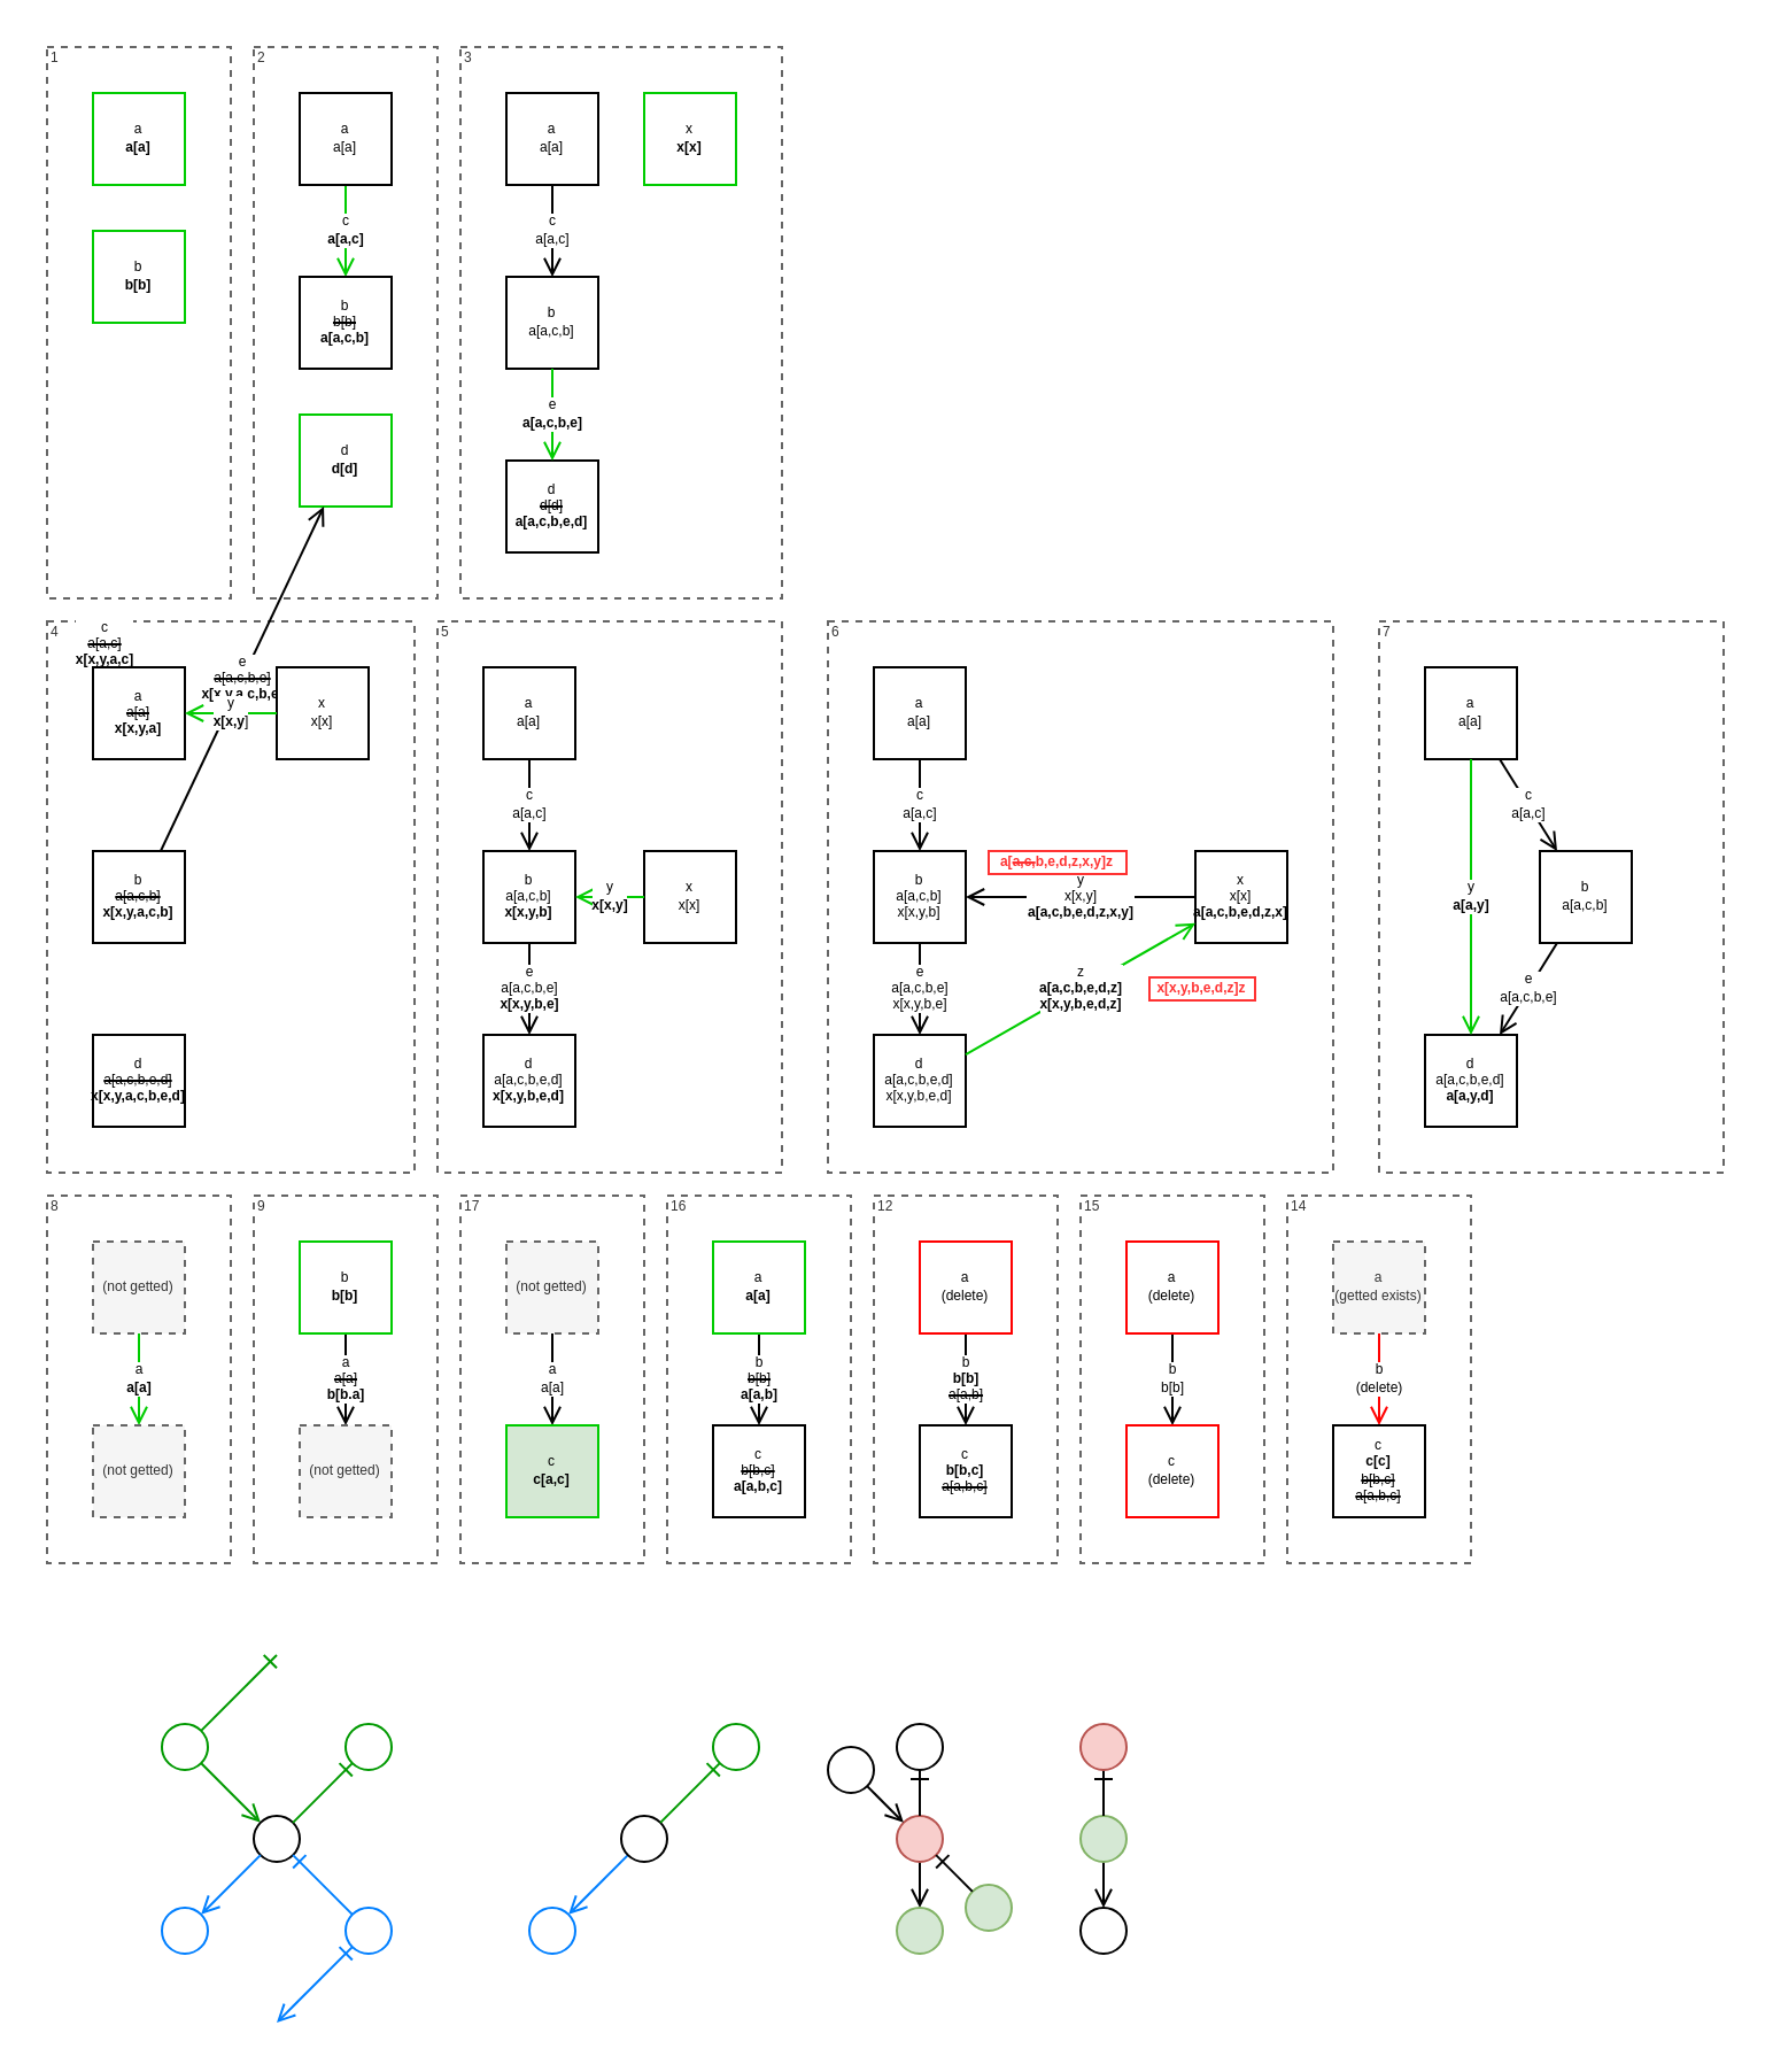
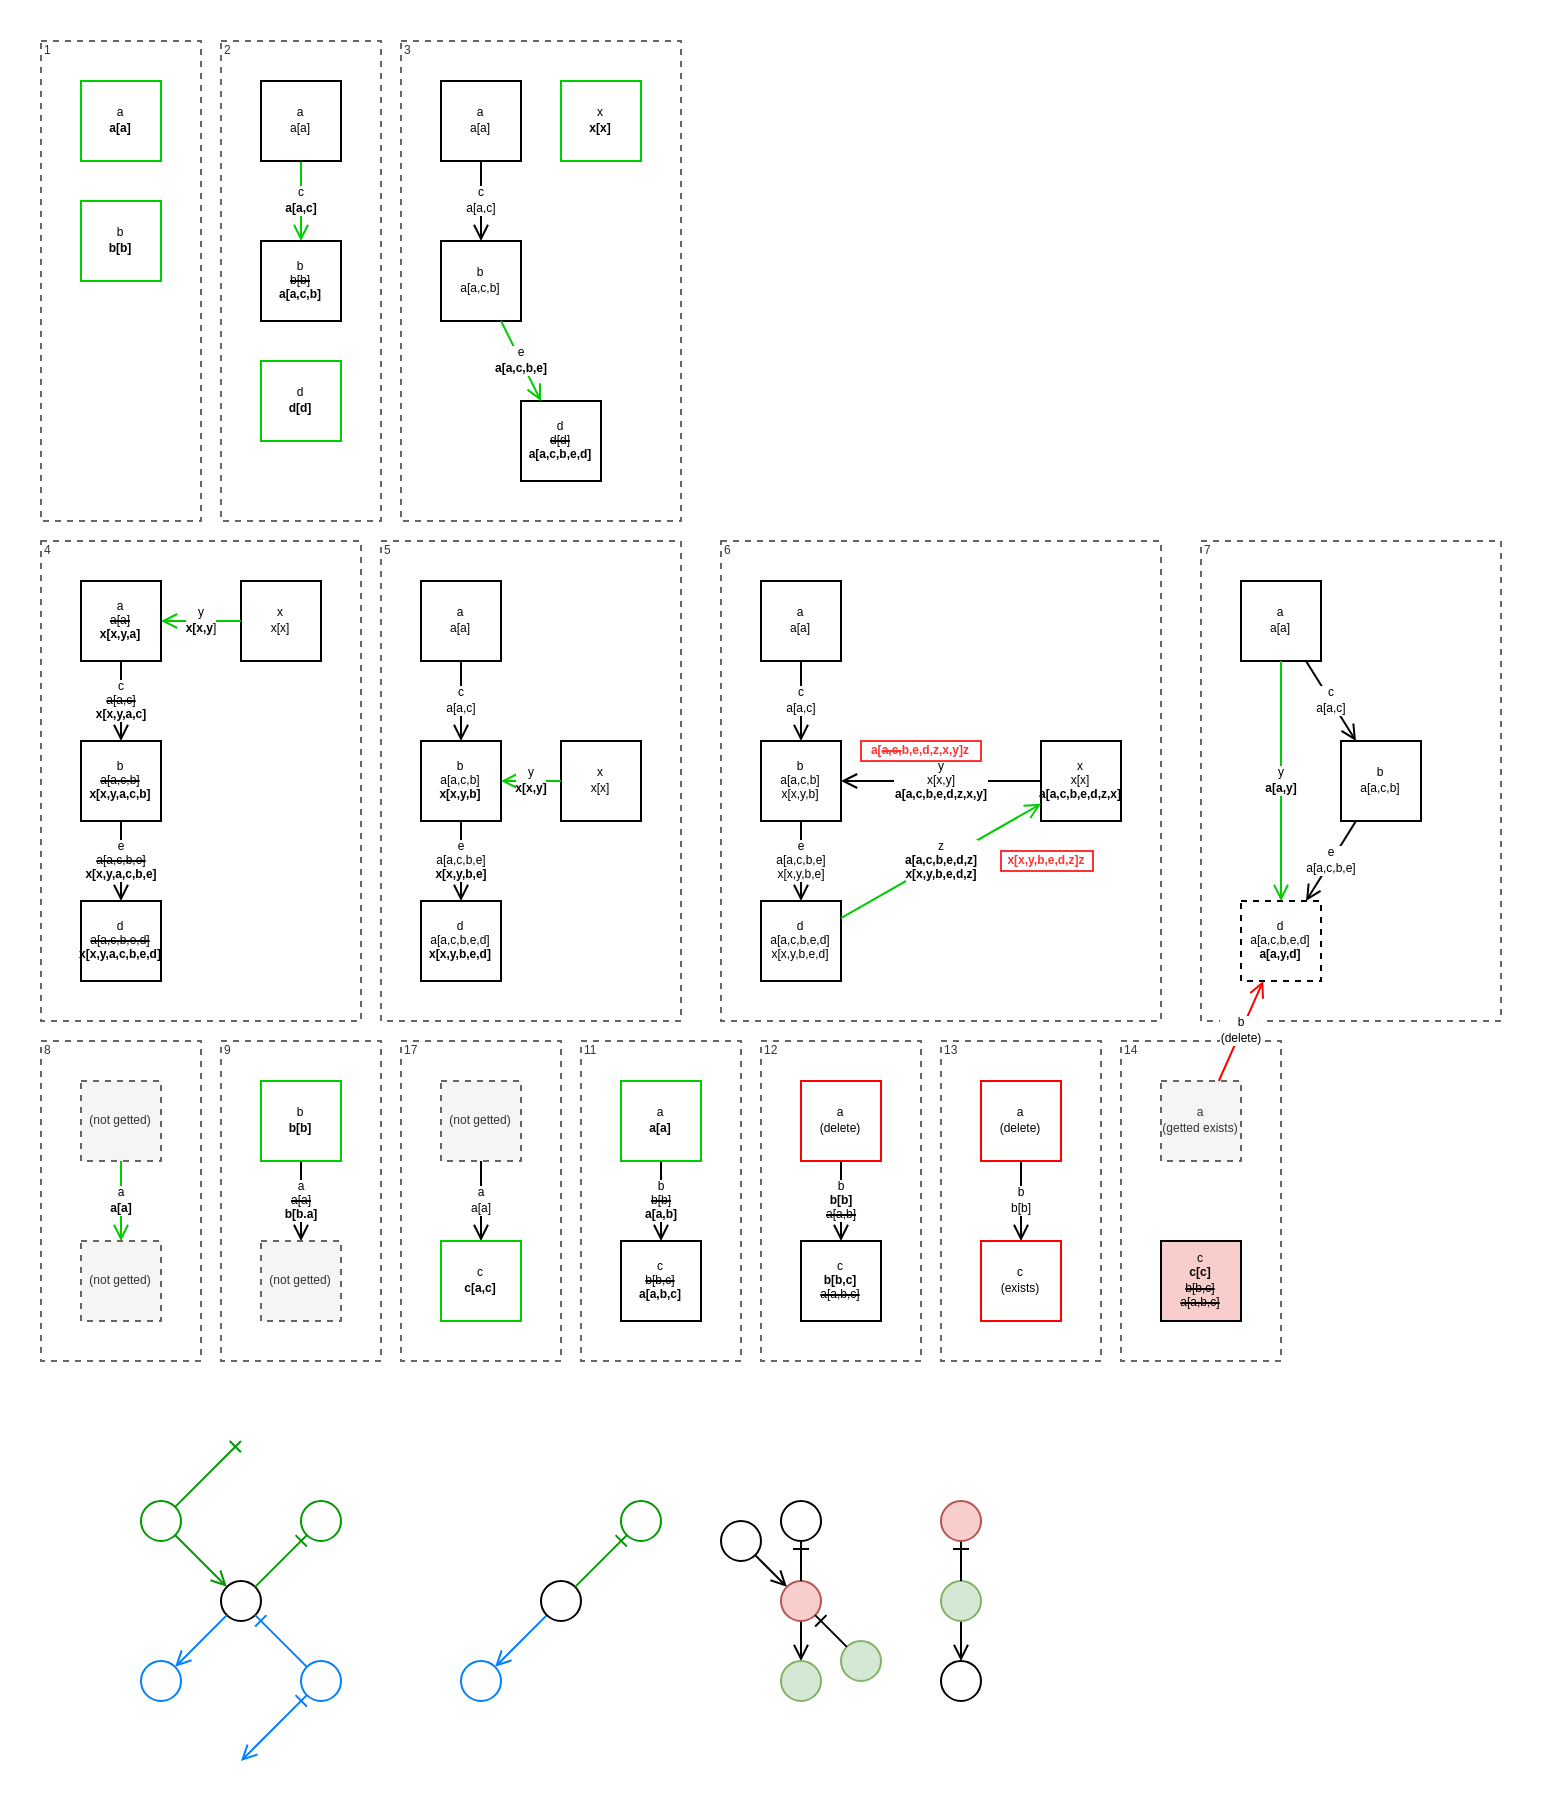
- <mxCell id="17" value="d&lt;br style=&quot;font-size: 6px;&quot;&gt;&lt;strike style=&quot;font-size: 6px;&quot;&gt;d[d]&lt;/strike&gt;&lt;br style=&quot;font-size: 6px;&quot;&gt;&lt;b style=&quot;font-size: 6px;&quot;&gt;a[a,c,b,e,d]&lt;/b&gt;" style="rounded=0;whiteSpace=wrap;html=1;fontSize=6;" parent="1" vertex="1"><mxGeometry x="220" y="200" width="40" height="40" as="geometry" /></mxCell>
+ <mxCell id="17" value="d&lt;br style=&quot;font-size: 6px;&quot;&gt;&lt;strike style=&quot;font-size: 6px;&quot;&gt;d[d]&lt;/strike&gt;&lt;br style=&quot;font-size: 6px;&quot;&gt;&lt;b style=&quot;font-size: 6px;&quot;&gt;a[a,c,b,e,d]&lt;/b&gt;" style="rounded=0;whiteSpace=wrap;html=1;fontSize=6;" parent="1" vertex="1"><mxGeometry x="260" y="200" width="40" height="40" as="geometry" /></mxCell>
- <mxCell id="24" value="e&lt;br style=&quot;font-size: 6px&quot;&gt;&lt;strike style=&quot;font-size: 6px&quot;&gt;a[a,c,b,e]&lt;/strike&gt;&lt;br style=&quot;font-size: 6px&quot;&gt;&lt;span style=&quot;font-size: 6px&quot;&gt;&lt;b style=&quot;font-size: 6px&quot;&gt;x[x,y,a,c,b,e]&lt;/b&gt;&lt;/span&gt;" style="rounded=0;orthogonalLoop=1;jettySize=auto;html=1;endArrow=open;endFill=0;fontSize=6;" parent="1" source="22" target="16" edge="1"><mxGeometry relative="1" as="geometry" /></mxCell>
+ <mxCell id="24" value="e&lt;br style=&quot;font-size: 6px&quot;&gt;&lt;strike style=&quot;font-size: 6px&quot;&gt;a[a,c,b,e]&lt;/strike&gt;&lt;br style=&quot;font-size: 6px&quot;&gt;&lt;span style=&quot;font-size: 6px&quot;&gt;&lt;b style=&quot;font-size: 6px&quot;&gt;x[x,y,a,c,b,e]&lt;/b&gt;&lt;/span&gt;" style="rounded=0;orthogonalLoop=1;jettySize=auto;html=1;endArrow=open;endFill=0;fontSize=6;" parent="1" source="22" target="23" edge="1"><mxGeometry relative="1" as="geometry" /></mxCell>
- <mxCell id="20" value="c&lt;br style=&quot;font-size: 6px&quot;&gt;&lt;strike style=&quot;font-size: 6px&quot;&gt;a[a,c]&lt;/strike&gt;&lt;br style=&quot;font-size: 6px&quot;&gt;&lt;span style=&quot;font-size: 6px&quot;&gt;&lt;b style=&quot;font-size: 6px&quot;&gt;x[x,y,a,c]&lt;/b&gt;&lt;/span&gt;" style="rounded=0;orthogonalLoop=1;jettySize=auto;html=1;endArrow=open;endFill=0;fontSize=6;" parent="1" source="21" target="3" edge="1"><mxGeometry relative="1" as="geometry" /></mxCell>
+ <mxCell id="20" value="c&lt;br style=&quot;font-size: 6px&quot;&gt;&lt;strike style=&quot;font-size: 6px&quot;&gt;a[a,c]&lt;/strike&gt;&lt;br style=&quot;font-size: 6px&quot;&gt;&lt;span style=&quot;font-size: 6px&quot;&gt;&lt;b style=&quot;font-size: 6px&quot;&gt;x[x,y,a,c]&lt;/b&gt;&lt;/span&gt;" style="rounded=0;orthogonalLoop=1;jettySize=auto;html=1;endArrow=open;endFill=0;fontSize=6;" parent="1" source="21" target="22" edge="1"><mxGeometry relative="1" as="geometry" /></mxCell>
- <mxCell id="48" value="d&lt;br style=&quot;font-size: 6px&quot;&gt;a[a,c,b,e,d]&lt;br style=&quot;font-size: 6px&quot;&gt;&lt;b style=&quot;font-size: 6px&quot;&gt;a[a,y,d]&lt;/b&gt;" style="rounded=0;whiteSpace=wrap;html=1;fontSize=6;" parent="1" vertex="1"><mxGeometry x="620" y="450" width="40" height="40" as="geometry" /></mxCell>
+ <mxCell id="48" value="d&lt;br style=&quot;font-size: 6px&quot;&gt;a[a,c,b,e,d]&lt;br style=&quot;font-size: 6px&quot;&gt;&lt;b style=&quot;font-size: 6px&quot;&gt;a[a,y,d]&lt;/b&gt;" style="rounded=0;whiteSpace=wrap;html=1;fontSize=6;dashed=1;" parent="1" vertex="1"><mxGeometry x="620" y="450" width="40" height="40" as="geometry" /></mxCell>
- <mxCell id="63" value="&lt;div style=&quot;font-size: 6px&quot;&gt;&lt;span style=&quot;font-size: 6px&quot;&gt;16&lt;/span&gt;&lt;/div&gt;" style="rounded=0;whiteSpace=wrap;html=1;strokeColor=#666666;fontSize=6;fontColor=#333333;fillColor=none;dashed=1;verticalAlign=top;align=left;spacingTop=-5;" parent="1" vertex="1"><mxGeometry x="290" y="520" width="80" height="160" as="geometry" /></mxCell>
+ <mxCell id="63" value="&lt;div style=&quot;font-size: 6px&quot;&gt;&lt;span style=&quot;font-size: 6px&quot;&gt;11&lt;/span&gt;&lt;/div&gt;" style="rounded=0;whiteSpace=wrap;html=1;strokeColor=#666666;fontSize=6;fontColor=#333333;fillColor=none;dashed=1;verticalAlign=top;align=left;spacingTop=-5;" parent="1" vertex="1"><mxGeometry x="290" y="520" width="80" height="160" as="geometry" /></mxCell>
- <mxCell id="75" value="&lt;div style=&quot;font-size: 6px&quot;&gt;&lt;span style=&quot;font-size: 6px&quot;&gt;15&lt;/span&gt;&lt;/div&gt;" style="rounded=0;whiteSpace=wrap;html=1;strokeColor=#666666;fontSize=6;fontColor=#333333;fillColor=none;dashed=1;verticalAlign=top;align=left;spacingTop=-5;" parent="1" vertex="1"><mxGeometry x="470" y="520" width="80" height="160" as="geometry" /></mxCell>
+ <mxCell id="75" value="&lt;div style=&quot;font-size: 6px&quot;&gt;&lt;span style=&quot;font-size: 6px&quot;&gt;13&lt;/span&gt;&lt;/div&gt;" style="rounded=0;whiteSpace=wrap;html=1;strokeColor=#666666;fontSize=6;fontColor=#333333;fillColor=none;dashed=1;verticalAlign=top;align=left;spacingTop=-5;" parent="1" vertex="1"><mxGeometry x="470" y="520" width="80" height="160" as="geometry" /></mxCell>
- <mxCell id="72" value="&lt;span style=&quot;font-size: 6px&quot;&gt;b&lt;br&gt;(delete)&lt;br&gt;&lt;/span&gt;" style="rounded=0;orthogonalLoop=1;jettySize=auto;html=1;endArrow=open;endFill=0;fontSize=6;strokeColor=#FF0000;" parent="1" source="74" target="73" edge="1"><mxGeometry relative="1" as="geometry"><mxPoint x="600" y="580" as="sourcePoint" /></mxGeometry></mxCell>
+ <mxCell id="72" value="&lt;span style=&quot;font-size: 6px&quot;&gt;b&lt;br&gt;(delete)&lt;br&gt;&lt;/span&gt;" style="rounded=0;orthogonalLoop=1;jettySize=auto;html=1;endArrow=open;endFill=0;fontSize=6;strokeColor=#FF0000;" parent="1" source="74" target="48" edge="1"><mxGeometry relative="1" as="geometry"><mxPoint x="600" y="580" as="sourcePoint" /></mxGeometry></mxCell>
- <mxCell id="61" value="c&lt;br style=&quot;font-size: 6px&quot;&gt;&lt;b style=&quot;font-size: 6px&quot;&gt;c[a,c]&lt;/b&gt;" style="rounded=0;whiteSpace=wrap;html=1;strokeColor=#00CC00;fontSize=6;fillColor=#d5e8d4;" parent="1" vertex="1"><mxGeometry x="220" y="620" width="40" height="40" as="geometry" /></mxCell>
+ <mxCell id="61" value="c&lt;br style=&quot;font-size: 6px&quot;&gt;&lt;b style=&quot;font-size: 6px&quot;&gt;c[a,c]&lt;/b&gt;" style="rounded=0;whiteSpace=wrap;html=1;strokeColor=#00CC00;fontSize=6;" parent="1" vertex="1"><mxGeometry x="220" y="620" width="40" height="40" as="geometry" /></mxCell>
- <mxCell id="77" value="c&lt;br style=&quot;font-size: 6px&quot;&gt;(delete)" style="rounded=0;whiteSpace=wrap;html=1;fontSize=6;strokeColor=#FF0000;" parent="1" vertex="1"><mxGeometry x="490" y="620" width="40" height="40" as="geometry" /></mxCell>
+ <mxCell id="77" value="c&lt;br style=&quot;font-size: 6px&quot;&gt;(exists)" style="rounded=0;whiteSpace=wrap;html=1;fontSize=6;strokeColor=#FF0000;" parent="1" vertex="1"><mxGeometry x="490" y="620" width="40" height="40" as="geometry" /></mxCell>
- <mxCell id="73" value="c&lt;br&gt;&lt;b&gt;c[c]&lt;/b&gt;&lt;br style=&quot;font-size: 6px&quot;&gt;&lt;span style=&quot;font-size: 6px&quot;&gt;&lt;strike&gt;b[b,c]&lt;/strike&gt;&lt;/span&gt;&lt;br style=&quot;font-size: 6px&quot;&gt;&lt;span style=&quot;font-size: 6px&quot;&gt;&lt;strike&gt;a[a,b,c]&lt;/strike&gt;&lt;/span&gt;" style="rounded=0;whiteSpace=wrap;html=1;fontSize=6;" parent="1" vertex="1"><mxGeometry x="580" y="620" width="40" height="40" as="geometry" /></mxCell>
+ <mxCell id="73" value="c&lt;br&gt;&lt;b&gt;c[c]&lt;/b&gt;&lt;br style=&quot;font-size: 6px&quot;&gt;&lt;span style=&quot;font-size: 6px&quot;&gt;&lt;strike&gt;b[b,c]&lt;/strike&gt;&lt;/span&gt;&lt;br style=&quot;font-size: 6px&quot;&gt;&lt;span style=&quot;font-size: 6px&quot;&gt;&lt;strike&gt;a[a,b,c]&lt;/strike&gt;&lt;/span&gt;" style="rounded=0;whiteSpace=wrap;html=1;fontSize=6;fillColor=#f8cecc;" parent="1" vertex="1"><mxGeometry x="580" y="620" width="40" height="40" as="geometry" /></mxCell>
